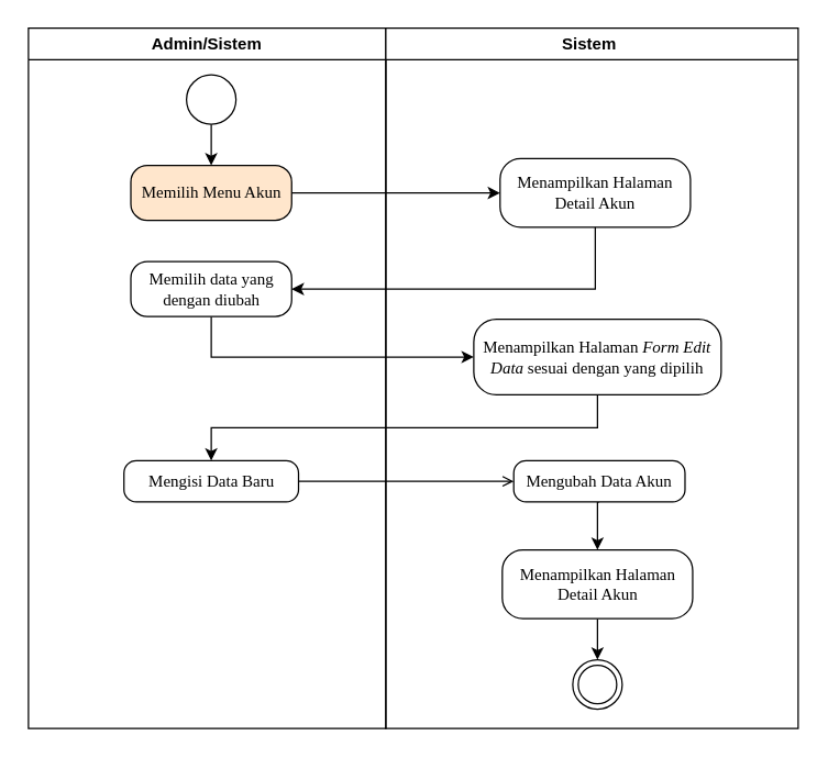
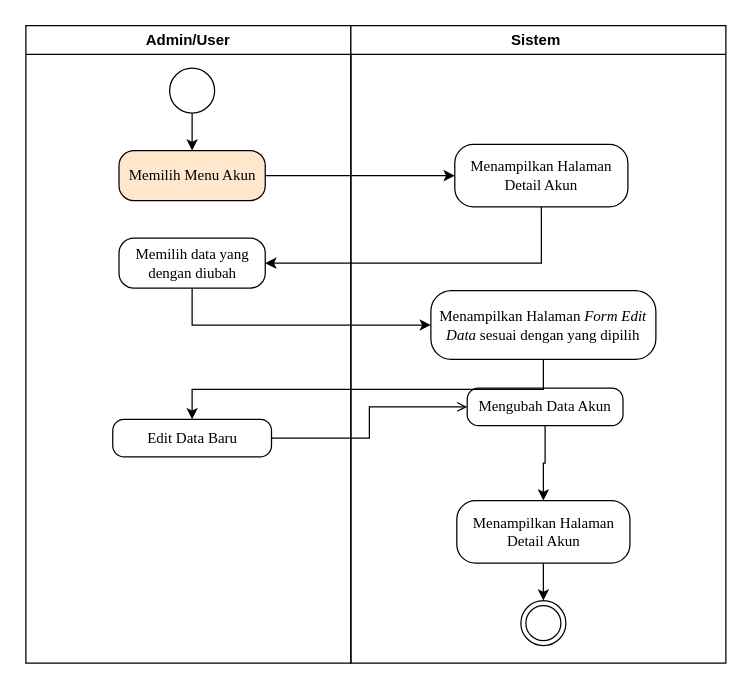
- <mxCell id="2" value="Admin/Sistem" style="swimlane;whiteSpace=wrap;html=1;" parent="1" vertex="1"><mxGeometry x="20" y="20" width="260" height="510" as="geometry" /></mxCell>
+ <mxCell id="2" value="Admin/User" style="swimlane;whiteSpace=wrap;html=1;" parent="1" vertex="1"><mxGeometry x="20" y="20" width="260" height="510" as="geometry" /></mxCell>
- <mxCell id="6" value="&lt;font face=&quot;Times New Roman&quot;&gt;Mengisi Data Baru&lt;/font&gt;" style="rounded=1;whiteSpace=wrap;html=1;arcSize=30;" vertex="1" parent="2"><mxGeometry x="69.5" y="315" width="127" height="30" as="geometry" /></mxCell>
+ <mxCell id="6" value="&lt;font face=&quot;Times New Roman&quot;&gt;Edit Data Baru&lt;/font&gt;" style="rounded=1;whiteSpace=wrap;html=1;arcSize=30;" vertex="1" parent="2"><mxGeometry x="69.5" y="315" width="127" height="30" as="geometry" /></mxCell>
- <mxCell id="11" value="&lt;font face=&quot;Times New Roman&quot;&gt;Mengubah Data Akun&lt;/font&gt;" style="rounded=1;whiteSpace=wrap;html=1;arcSize=30;" vertex="1" parent="7"><mxGeometry x="93.07" y="315" width="124.62" height="30" as="geometry" /></mxCell>
+ <mxCell id="11" value="&lt;font face=&quot;Times New Roman&quot;&gt;Mengubah Data Akun&lt;/font&gt;" style="rounded=1;whiteSpace=wrap;html=1;arcSize=30;" vertex="1" parent="7"><mxGeometry x="93.07" y="290" width="124.62" height="30" as="geometry" /></mxCell>
